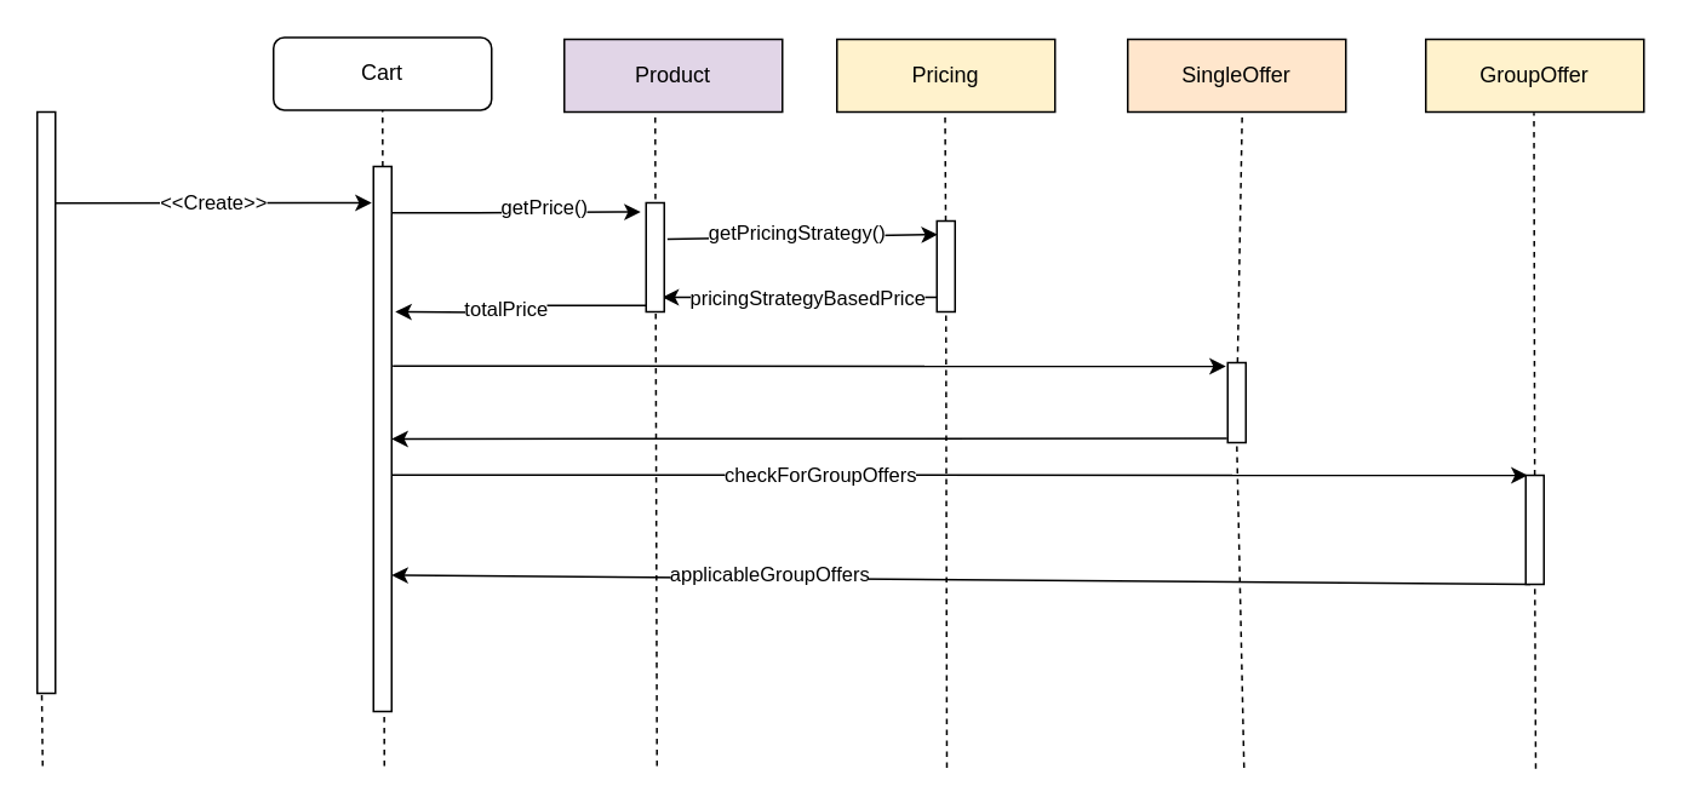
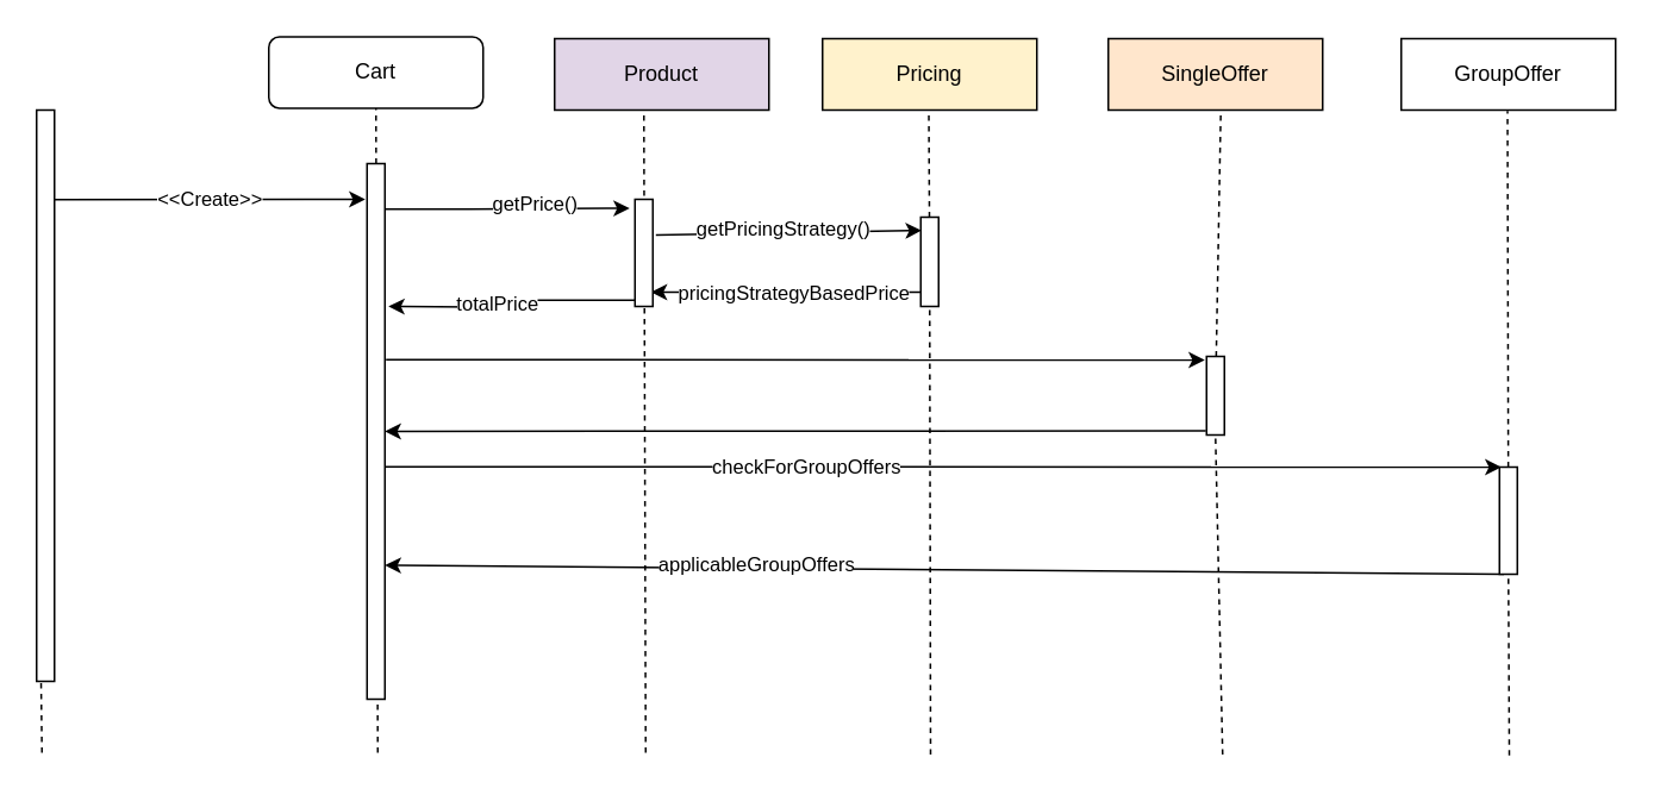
- <mxCell id="26" value="GroupOffer" style="rounded=0;whiteSpace=wrap;html=1;fillColor=#fff2cc;" vertex="1" parent="1"><mxGeometry x="784" y="21" width="120" height="40" as="geometry" /></mxCell>
+ <mxCell id="26" value="GroupOffer" style="rounded=0;whiteSpace=wrap;html=1;" vertex="1" parent="1"><mxGeometry x="784" y="21" width="120" height="40" as="geometry" /></mxCell>
